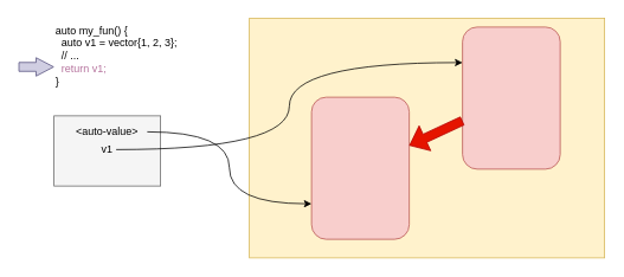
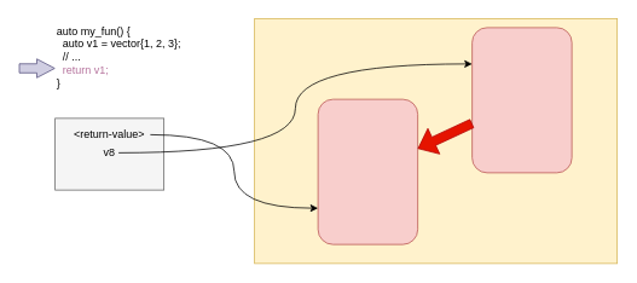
- <mxCell id="9" value="&amp;lt;auto-value&amp;gt;" style="text;html=1;strokeColor=none;fillColor=none;align=center;verticalAlign=middle;whiteSpace=wrap;rounded=0;" parent="1" vertex="1"><mxGeometry x="75" y="138" width="90" height="20" as="geometry" /></mxCell>
+ <mxCell id="9" value="&amp;lt;return-value&amp;gt;" style="text;html=1;strokeColor=none;fillColor=none;align=center;verticalAlign=middle;whiteSpace=wrap;rounded=0;" parent="1" vertex="1"><mxGeometry x="75" y="138" width="90" height="20" as="geometry" /></mxCell>
- <mxCell id="7" value="v1" style="text;html=1;strokeColor=none;fillColor=none;align=center;verticalAlign=middle;whiteSpace=wrap;rounded=0;" parent="1" vertex="1"><mxGeometry x="110" y="158" width="20" height="20" as="geometry" /></mxCell>
+ <mxCell id="7" value="v8" style="text;html=1;strokeColor=none;fillColor=none;align=center;verticalAlign=middle;whiteSpace=wrap;rounded=0;" parent="1" vertex="1"><mxGeometry x="110" y="158" width="20" height="20" as="geometry" /></mxCell>
